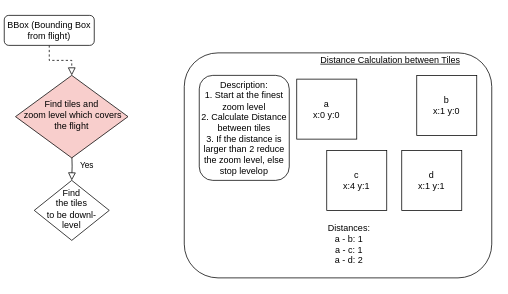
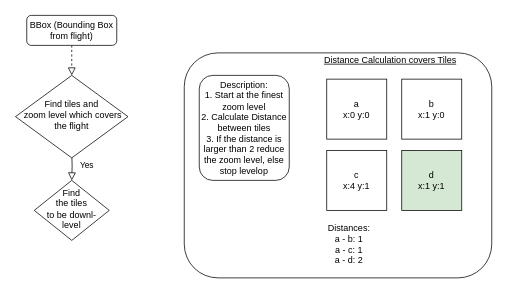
- <mxCell id="4" value="BBox (Bounding Box from flight)" style="rounded=1;whiteSpace=wrap;html=1;fontSize=12;glass=0;strokeWidth=1;shadow=0;" parent="1" vertex="1"><mxGeometry x="5" y="20" width="120" height="40" as="geometry" /></mxCell>
+ <mxCell id="4" value="BBox (Bounding Box from flight)" style="rounded=1;whiteSpace=wrap;html=1;fontSize=12;glass=0;strokeWidth=1;shadow=0;" parent="1" vertex="1"><mxGeometry x="35" y="20" width="120" height="40" as="geometry" /></mxCell>
- <mxCell id="9" value="Distance Calculation between Tiles" style="text;html=1;strokeColor=none;fillColor=none;align=center;verticalAlign=middle;whiteSpace=wrap;rounded=0;fontStyle=4" vertex="1" parent="1"><mxGeometry x="425" y="70" width="190" height="20" as="geometry" /></mxCell>
+ <mxCell id="9" value="Distance Calculation covers Tiles" style="text;html=1;strokeColor=none;fillColor=none;align=center;verticalAlign=middle;whiteSpace=wrap;rounded=0;fontStyle=4" vertex="1" parent="1"><mxGeometry x="425" y="70" width="190" height="20" as="geometry" /></mxCell>
- <mxCell id="13" value="b&lt;br&gt;x:1 y:0" style="whiteSpace=wrap;html=1;aspect=fixed;" vertex="1" parent="1"><mxGeometry x="555" y="100" width="80" height="80" as="geometry" /></mxCell>
+ <mxCell id="13" value="b&lt;br&gt;x:1 y:0" style="whiteSpace=wrap;html=1;aspect=fixed;" vertex="1" parent="1"><mxGeometry x="535" y="105" width="80" height="80" as="geometry" /></mxCell>
- <mxCell id="10" value="a&lt;br&gt;x:0 y:0" style="whiteSpace=wrap;html=1;aspect=fixed;" vertex="1" parent="1"><mxGeometry x="395" y="105" width="80" height="80" as="geometry" /></mxCell>
+ <mxCell id="10" value="a&lt;br&gt;x:0 y:0" style="whiteSpace=wrap;html=1;aspect=fixed;" vertex="1" parent="1"><mxGeometry x="435" y="105" width="80" height="80" as="geometry" /></mxCell>
- <mxCell id="6" value="Find tiles and&lt;br&gt;&amp;nbsp;zoom level which covers the flight" style="rhombus;whiteSpace=wrap;html=1;shadow=0;fontFamily=Helvetica;fontSize=12;align=center;strokeWidth=1;spacing=6;spacingTop=-4;fillColor=#f8cecc;" parent="1" vertex="1"><mxGeometry x="20" y="100" width="150" height="110" as="geometry" /></mxCell>
+ <mxCell id="6" value="Find tiles and&lt;br&gt;&amp;nbsp;zoom level which covers the flight" style="rhombus;whiteSpace=wrap;html=1;shadow=0;fontFamily=Helvetica;fontSize=12;align=center;strokeWidth=1;spacing=6;spacingTop=-4;" parent="1" vertex="1"><mxGeometry x="20" y="100" width="150" height="110" as="geometry" /></mxCell>
- <mxCell id="12" value="d&lt;br&gt;x:1 y:1" style="whiteSpace=wrap;html=1;aspect=fixed;" vertex="1" parent="1"><mxGeometry x="535" y="200" width="80" height="80" as="geometry" /></mxCell>
+ <mxCell id="12" value="d&lt;br&gt;x:1 y:1" style="whiteSpace=wrap;html=1;aspect=fixed;fillColor=#d5e8d4;" vertex="1" parent="1"><mxGeometry x="535" y="200" width="80" height="80" as="geometry" /></mxCell>
